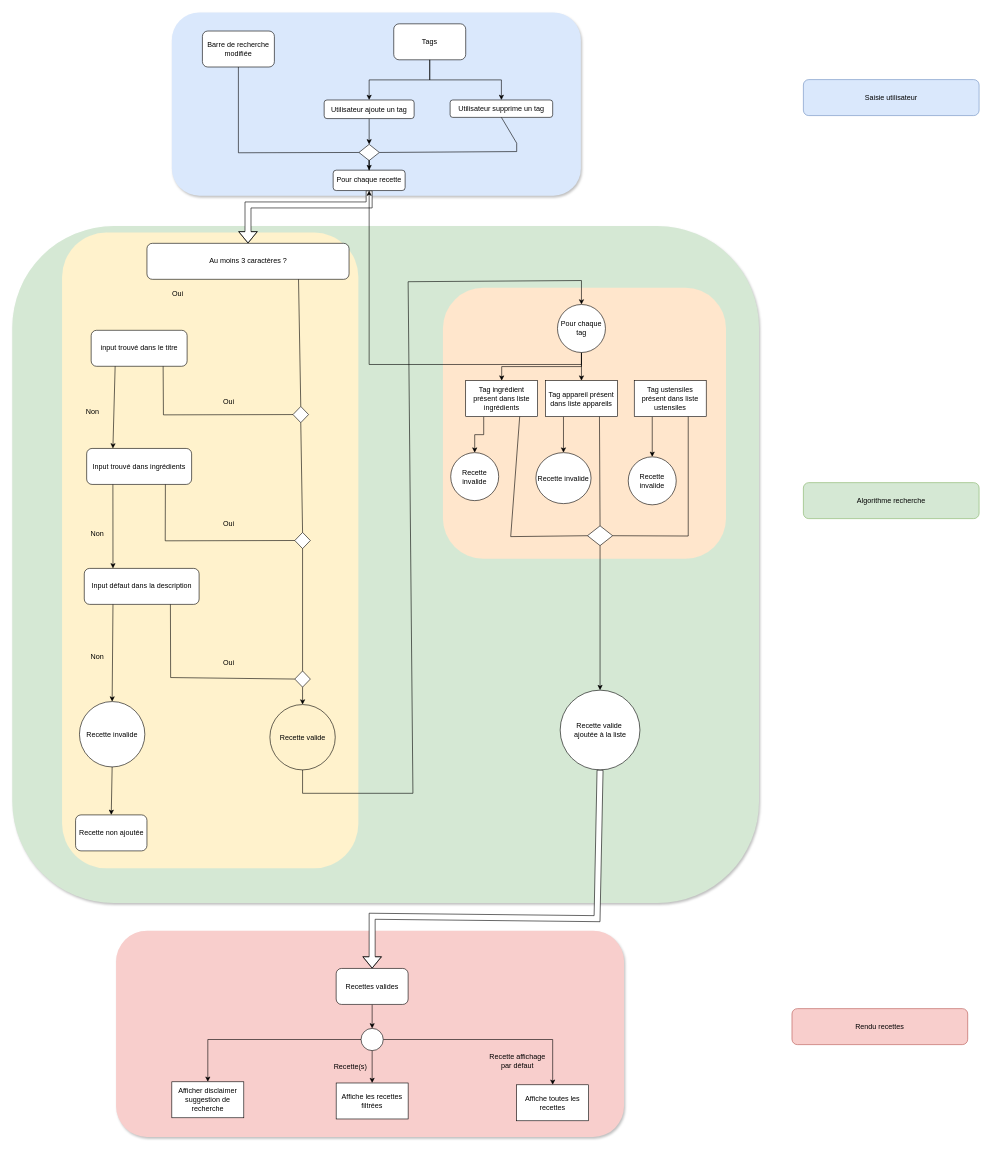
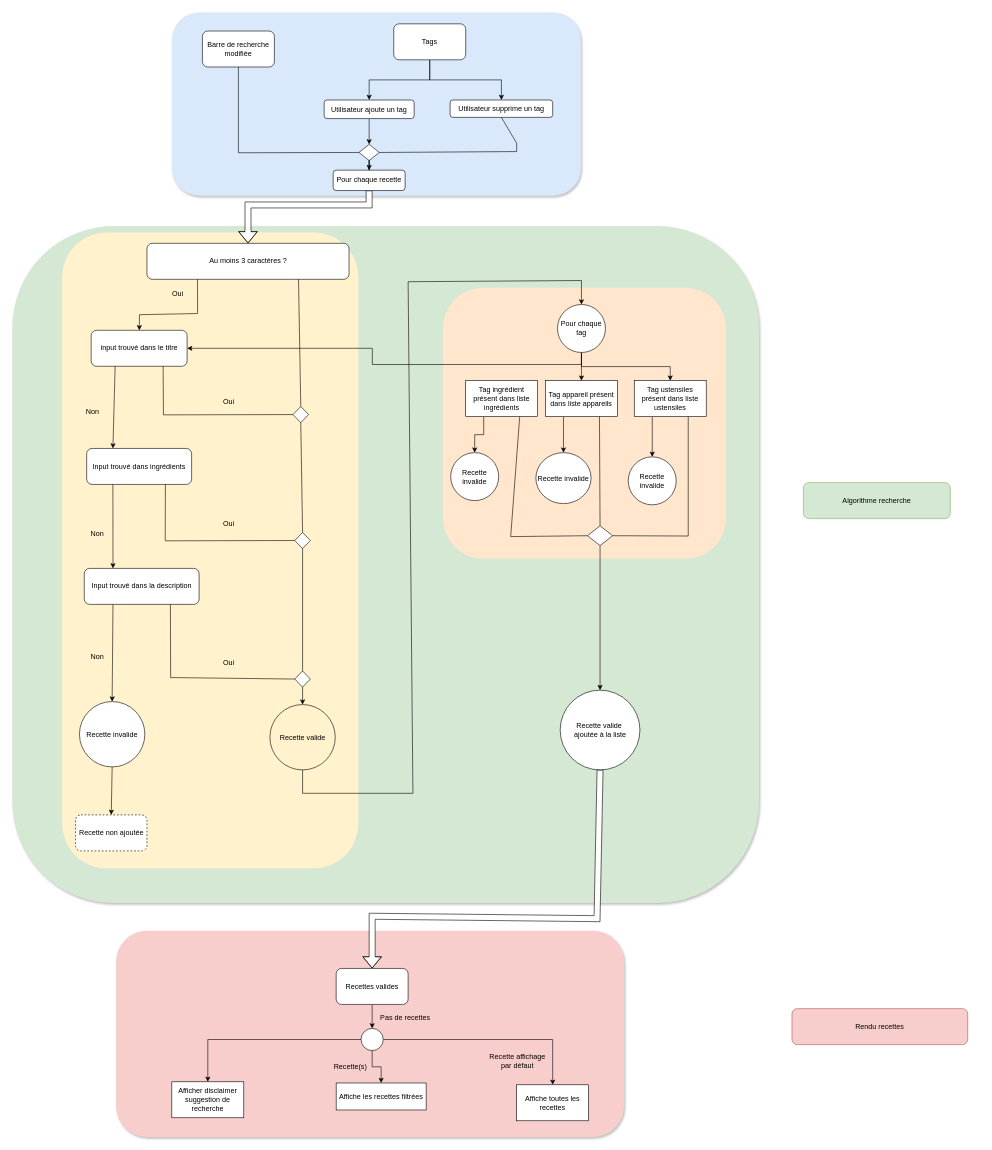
- <mxCell id="16" value="Saisie utilisateur" style="rounded=1;whiteSpace=wrap;html=1;fillColor=#dae8fc;strokeColor=#6c8ebf;" vertex="1" parent="1"><mxGeometry x="1339" y="132" width="293" height="60" as="geometry" /></mxCell>
+ <mxCell id="20" value="" style="endArrow=classic;html=1;rounded=0;exitX=0.25;exitY=1;exitDx=0;exitDy=0;" edge="1" parent="1" source="19" target="21"><mxGeometry width="50" height="50" relative="1" as="geometry"><mxPoint x="317.22" y="465" as="sourcePoint" /><mxPoint x="235" y="614" as="targetPoint" /><Array as="points"><mxPoint x="329" y="522" /><mxPoint x="232" y="524" /></Array></mxGeometry></mxCell>
- <mxCell id="55" style="edgeStyle=orthogonalEdgeStyle;rounded=0;orthogonalLoop=1;jettySize=auto;html=1;exitX=0.5;exitY=1;exitDx=0;exitDy=0;" edge="1" parent="1" source="56" target="51"><mxGeometry relative="1" as="geometry"><mxPoint x="969" y="610" as="sourcePoint" /></mxGeometry></mxCell>
+ <mxCell id="55" style="edgeStyle=orthogonalEdgeStyle;rounded=0;orthogonalLoop=1;jettySize=auto;html=1;exitX=0.5;exitY=1;exitDx=0;exitDy=0;" edge="1" parent="1" source="56" target="62"><mxGeometry relative="1" as="geometry"><mxPoint x="969" y="610" as="sourcePoint" /></mxGeometry></mxCell>
- <mxCell id="53" value="" style="edgeStyle=orthogonalEdgeStyle;rounded=0;orthogonalLoop=1;jettySize=auto;html=1;exitX=0.5;exitY=1;exitDx=0;exitDy=0;" edge="1" parent="1" source="56" target="58"><mxGeometry relative="1" as="geometry" /></mxCell>
+ <mxCell id="53" value="" style="edgeStyle=orthogonalEdgeStyle;rounded=0;orthogonalLoop=1;jettySize=auto;html=1;exitX=0.5;exitY=1;exitDx=0;exitDy=0;" edge="1" parent="1" source="56" target="21"><mxGeometry relative="1" as="geometry" /></mxCell>
- <mxCell id="17" value="Algorithme recherche" style="rounded=1;whiteSpace=wrap;html=1;fillColor=#d5e8d4;strokeColor=#82b366;" vertex="1" parent="1"><mxGeometry x="1339" y="804" width="293" height="60" as="geometry" /></mxCell>
+ <mxCell id="17" value="Algorithme recherche" style="rounded=1;whiteSpace=wrap;html=1;fillColor=#d5e8d4;strokeColor=#82b366;" vertex="1" parent="1"><mxGeometry x="1339" y="804" width="245" height="60" as="geometry" /></mxCell>
- <mxCell id="35" value="Input défaut dans la description" style="rounded=1;whiteSpace=wrap;html=1;" vertex="1" parent="1"><mxGeometry x="140" y="947" width="191.5" height="60" as="geometry" /></mxCell>
+ <mxCell id="35" value="Input trouvé dans la description" style="rounded=1;whiteSpace=wrap;html=1;" vertex="1" parent="1"><mxGeometry x="140" y="947" width="191.5" height="60" as="geometry" /></mxCell>
- <mxCell id="48" value="Recette non ajoutée" style="rounded=1;whiteSpace=wrap;html=1;" vertex="1" parent="1"><mxGeometry x="125.5" y="1358" width="119" height="60" as="geometry" /></mxCell>
+ <mxCell id="48" value="Recette non ajoutée" style="rounded=1;whiteSpace=wrap;html=1;dashed=1;" vertex="1" parent="1"><mxGeometry x="125.5" y="1358" width="119" height="60" as="geometry" /></mxCell>
+ <mxCell id="82" value="Pas de recettes" style="text;html=1;align=center;verticalAlign=middle;whiteSpace=wrap;rounded=0;" vertex="1" parent="1"><mxGeometry x="623" y="1681" width="105" height="30" as="geometry" /></mxCell>
- <mxCell id="80" value="Affiche les recettes filtrées" style="whiteSpace=wrap;html=1;" vertex="1" parent="1"><mxGeometry x="560" y="1805" width="120" height="60" as="geometry" /></mxCell>
+ <mxCell id="80" value="Affiche les recettes filtrées" style="whiteSpace=wrap;html=1;" vertex="1" parent="1"><mxGeometry x="560" y="1805" width="150" height="45" as="geometry" /></mxCell>
